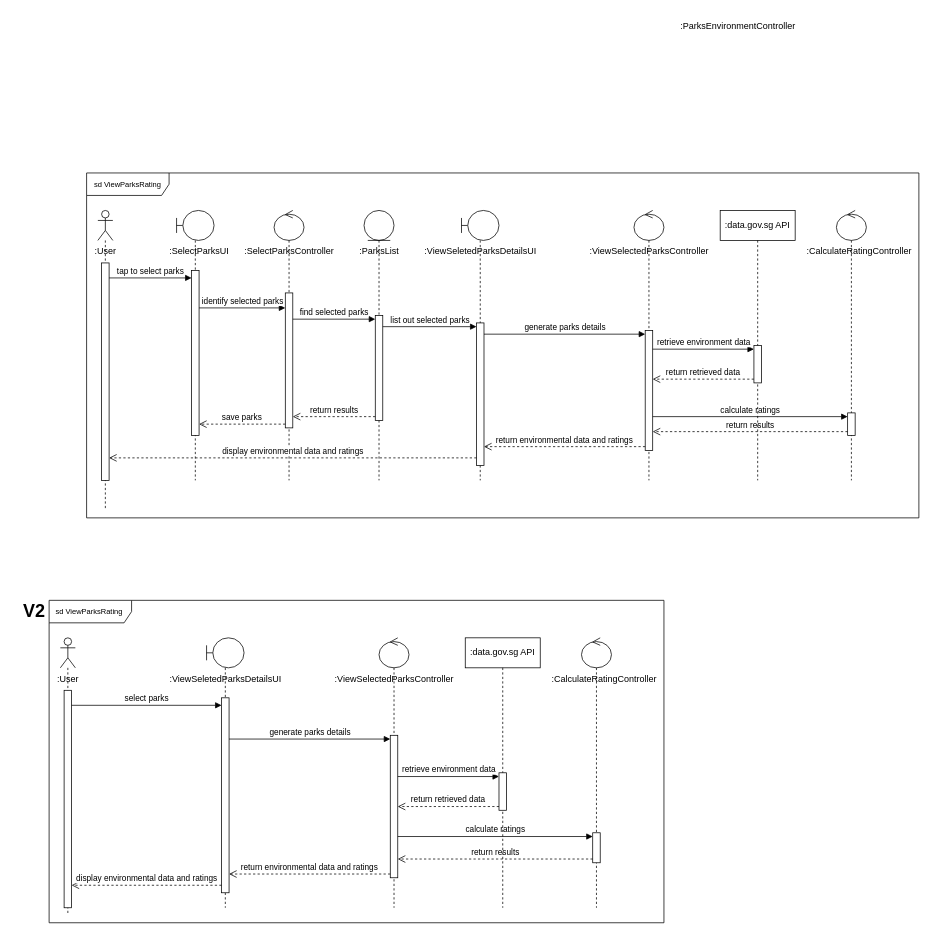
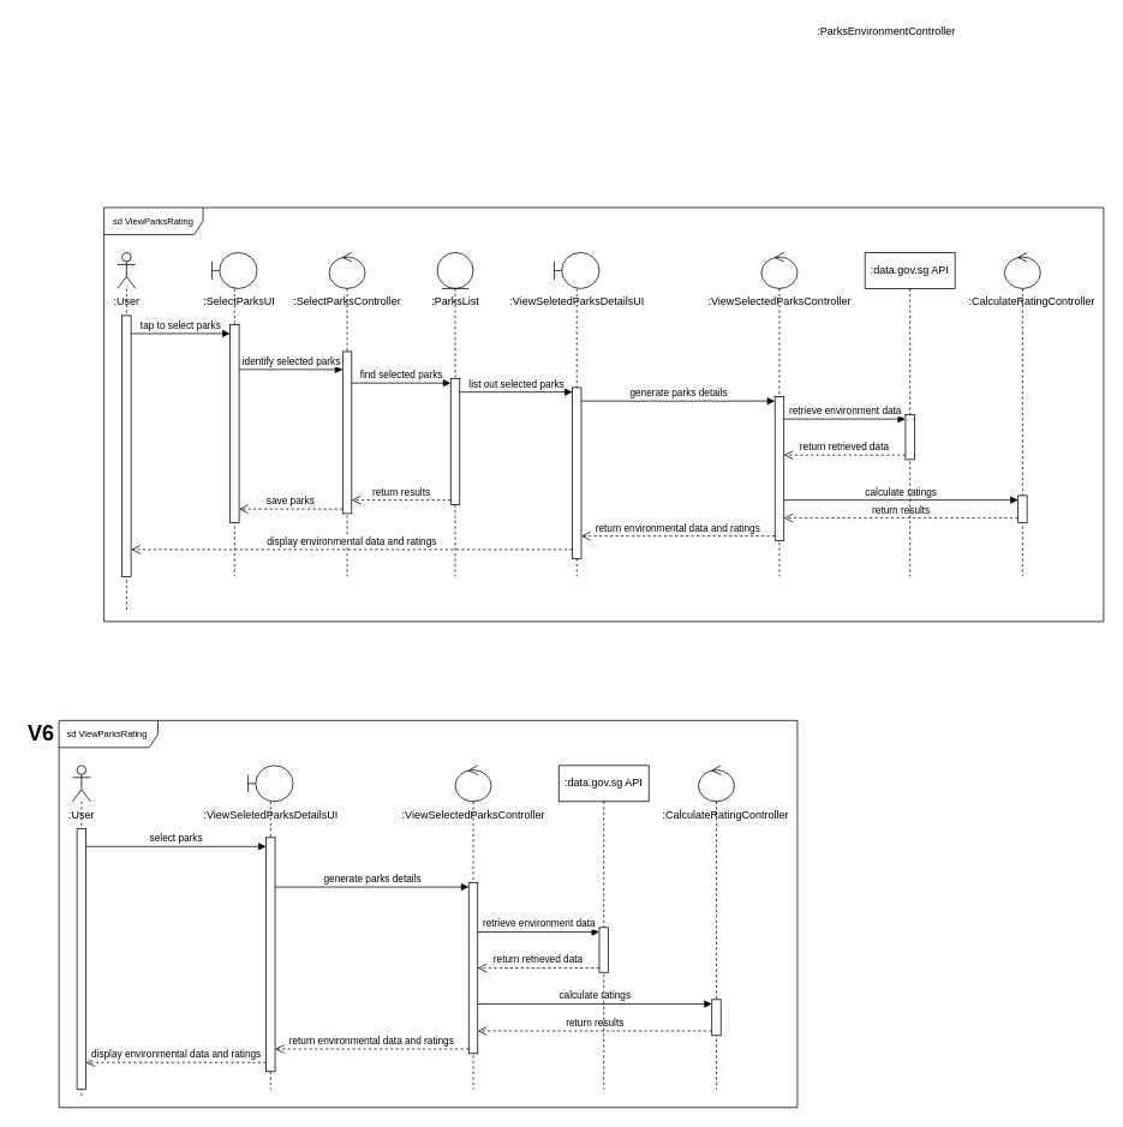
- <mxCell id="63" value="&lt;b&gt;&lt;font style=&quot;font-size: 24px;&quot;&gt;V2&lt;/font&gt;&lt;/b&gt;" style="text;html=1;align=center;verticalAlign=middle;resizable=0;points=[];autosize=1;strokeColor=none;fillColor=none;" vertex="1" parent="1"><mxGeometry x="20" y="795" width="50" height="40" as="geometry" /></mxCell>
+ <mxCell id="63" value="&lt;b&gt;&lt;font style=&quot;font-size: 24px;&quot;&gt;V6&lt;/font&gt;&lt;/b&gt;" style="text;html=1;align=center;verticalAlign=middle;resizable=0;points=[];autosize=1;strokeColor=none;fillColor=none;" vertex="1" parent="1"><mxGeometry x="20" y="795" width="50" height="40" as="geometry" /></mxCell>
